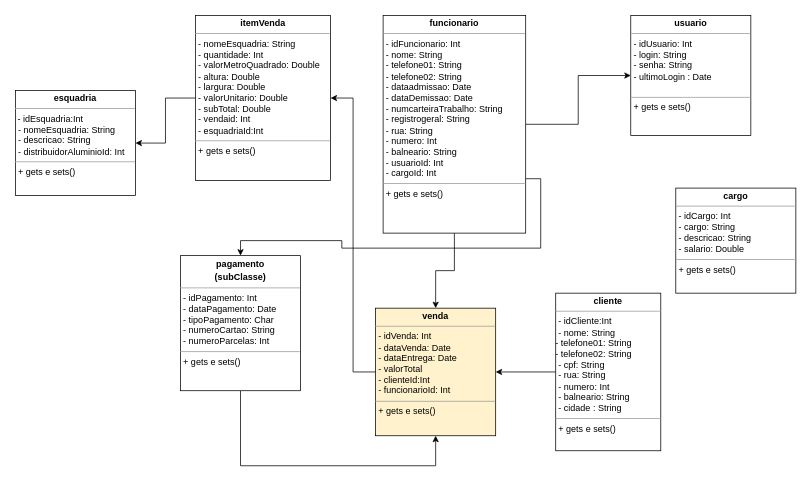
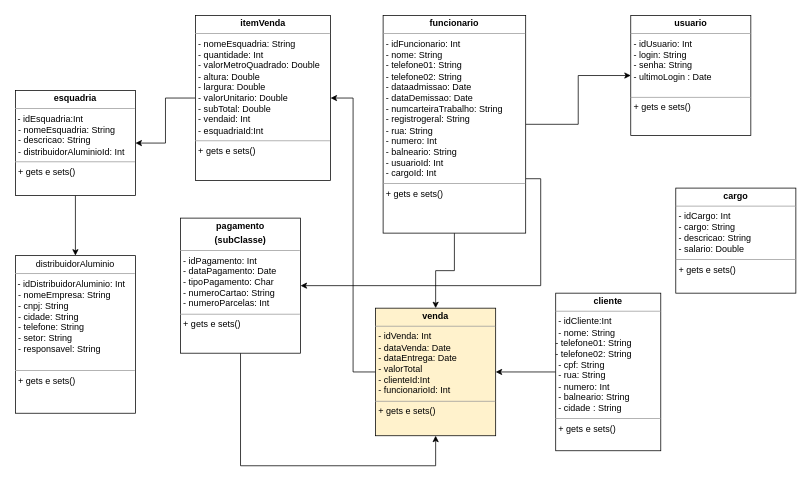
+ <mxCell id="16" style="edgeStyle=orthogonalEdgeStyle;rounded=0;orthogonalLoop=1;jettySize=auto;html=1;" parent="1" source="17" target="18" edge="1"><mxGeometry relative="1" as="geometry" /></mxCell>
- <mxCell id="13" value="&lt;p style=&quot;margin:0px;margin-top:4px;text-align:center;&quot;&gt;&lt;b&gt;pagamento&lt;/b&gt;&lt;/p&gt;&lt;p style=&quot;margin:0px;margin-top:4px;text-align:center;&quot;&gt;&lt;b&gt;(subClasse)&lt;/b&gt;&lt;/p&gt;&lt;hr size=&quot;1&quot;&gt;&lt;p style=&quot;margin:0px;margin-left:4px;&quot;&gt;- idPagamento: Int&lt;/p&gt;&lt;p style=&quot;margin:0px;margin-left:4px;&quot;&gt;- dataPagamento: Date&lt;/p&gt;&lt;p style=&quot;margin:0px;margin-left:4px;&quot;&gt;- tipoPagamento: Char&lt;/p&gt;&lt;p style=&quot;margin:0px;margin-left:4px;&quot;&gt;- numeroCartao: String&lt;/p&gt;&lt;p style=&quot;margin:0px;margin-left:4px;&quot;&gt;- numeroParcelas: Int&lt;span style=&quot;background-color: initial;&quot;&gt;&amp;nbsp;&lt;/span&gt;&lt;/p&gt;&lt;hr size=&quot;1&quot;&gt;&lt;p style=&quot;margin:0px;margin-left:4px;&quot;&gt;+ gets e sets()&lt;br&gt;&lt;/p&gt;" style="verticalAlign=top;align=left;overflow=fill;fontSize=12;fontFamily=Helvetica;html=1;whiteSpace=wrap;" parent="1" vertex="1"><mxGeometry x="240" y="340" width="160" height="180" as="geometry" /></mxCell>
+ <mxCell id="13" value="&lt;p style=&quot;margin:0px;margin-top:4px;text-align:center;&quot;&gt;&lt;b&gt;pagamento&lt;/b&gt;&lt;/p&gt;&lt;p style=&quot;margin:0px;margin-top:4px;text-align:center;&quot;&gt;&lt;b&gt;(subClasse)&lt;/b&gt;&lt;/p&gt;&lt;hr size=&quot;1&quot;&gt;&lt;p style=&quot;margin:0px;margin-left:4px;&quot;&gt;- idPagamento: Int&lt;/p&gt;&lt;p style=&quot;margin:0px;margin-left:4px;&quot;&gt;- dataPagamento: Date&lt;/p&gt;&lt;p style=&quot;margin:0px;margin-left:4px;&quot;&gt;- tipoPagamento: Char&lt;/p&gt;&lt;p style=&quot;margin:0px;margin-left:4px;&quot;&gt;- numeroCartao: String&lt;/p&gt;&lt;p style=&quot;margin:0px;margin-left:4px;&quot;&gt;- numeroParcelas: Int&lt;span style=&quot;background-color: initial;&quot;&gt;&amp;nbsp;&lt;/span&gt;&lt;/p&gt;&lt;hr size=&quot;1&quot;&gt;&lt;p style=&quot;margin:0px;margin-left:4px;&quot;&gt;+ gets e sets()&lt;br&gt;&lt;/p&gt;" style="verticalAlign=top;align=left;overflow=fill;fontSize=12;fontFamily=Helvetica;html=1;whiteSpace=wrap;" parent="1" vertex="1"><mxGeometry x="240" y="290" width="160" height="180" as="geometry" /></mxCell>
+ <mxCell id="18" value="&lt;p style=&quot;margin:0px;margin-top:4px;text-align:center;&quot;&gt;distribuidorAluminio&lt;/p&gt;&lt;hr size=&quot;1&quot;&gt;&amp;nbsp;- idDistribuidorAluminio: Int&lt;br&gt;&lt;p style=&quot;margin:0px;margin-left:4px;&quot;&gt;- nomeEmpresa: String&lt;/p&gt;&lt;p style=&quot;margin:0px;margin-left:4px;&quot;&gt;- cnpj: String&lt;/p&gt;&lt;p style=&quot;margin:0px;margin-left:4px;&quot;&gt;- cidade: String&lt;/p&gt;&lt;p style=&quot;border-color: var(--border-color); margin: 0px 0px 0px 4px;&quot;&gt;- telefone: String&lt;/p&gt;&lt;p style=&quot;border-color: var(--border-color); margin: 0px 0px 0px 4px;&quot;&gt;- setor: String&lt;/p&gt;&lt;p style=&quot;border-color: var(--border-color); margin: 0px 0px 0px 4px;&quot;&gt;- responsavel: String&lt;/p&gt;&lt;div&gt;&lt;br&gt;&lt;/div&gt;&lt;hr size=&quot;1&quot;&gt;&lt;p style=&quot;margin:0px;margin-left:4px;&quot;&gt;+ gets e sets()&lt;br&gt;&lt;/p&gt;" style="verticalAlign=top;align=left;overflow=fill;fontSize=12;fontFamily=Helvetica;html=1;whiteSpace=wrap;" parent="1" vertex="1"><mxGeometry x="20" y="340" width="160" height="210" as="geometry" /></mxCell>
